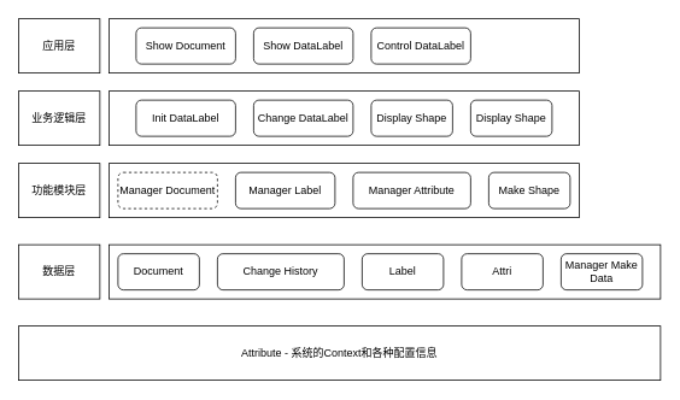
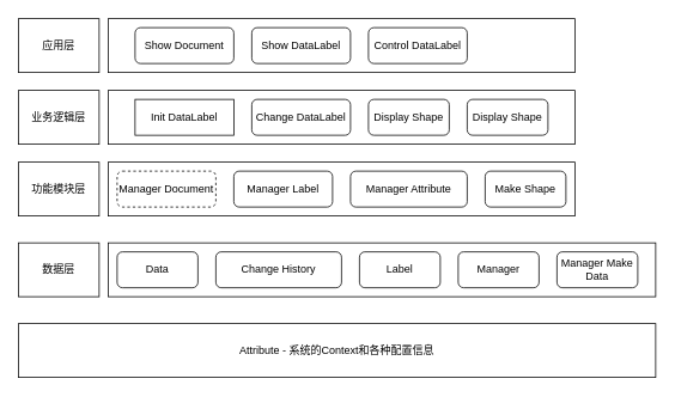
- <mxCell id="16" value="Init DataLabel" style="rounded=1;whiteSpace=wrap;html=1;" parent="1" vertex="1"><mxGeometry x="150" y="110" width="110" height="40" as="geometry" /></mxCell>
+ <mxCell id="16" value="Init DataLabel" style="whiteSpace=wrap;html=1;rounded=0;" parent="1" vertex="1"><mxGeometry x="150" y="110" width="110" height="40" as="geometry" /></mxCell>
- <mxCell id="5" value="Document" style="rounded=1;whiteSpace=wrap;html=1;" parent="1" vertex="1"><mxGeometry x="130" y="280" width="90" height="40" as="geometry" /></mxCell>
+ <mxCell id="5" value="Data" style="rounded=1;whiteSpace=wrap;html=1;" parent="1" vertex="1"><mxGeometry x="130" y="280" width="90" height="40" as="geometry" /></mxCell>
- <mxCell id="7" value="Attri" style="rounded=1;whiteSpace=wrap;html=1;" parent="1" vertex="1"><mxGeometry x="510" y="280" width="90" height="40" as="geometry" /></mxCell>
+ <mxCell id="7" value="Manager" style="rounded=1;whiteSpace=wrap;html=1;" parent="1" vertex="1"><mxGeometry x="510" y="280" width="90" height="40" as="geometry" /></mxCell>
